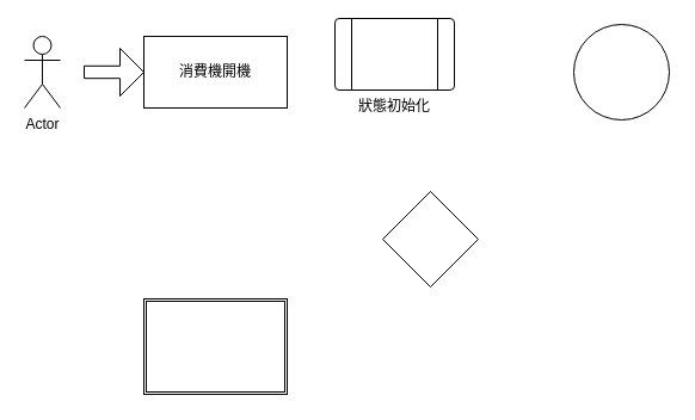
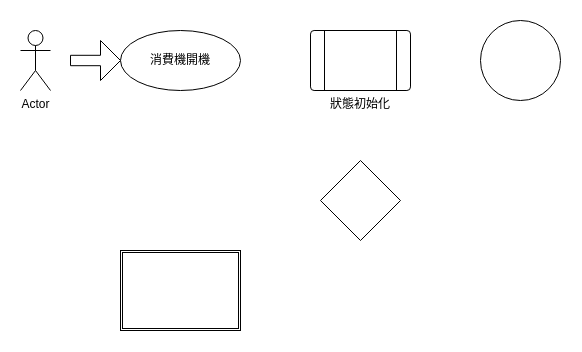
- <mxCell id="3" value="狀態初始化" style="verticalLabelPosition=bottom;verticalAlign=top;html=1;shape=process;whiteSpace=wrap;rounded=1;size=0.14;arcSize=6;" vertex="1" parent="1"><mxGeometry x="280" y="15" width="100" height="60" as="geometry" /></mxCell>
+ <mxCell id="3" value="狀態初始化" style="verticalLabelPosition=bottom;verticalAlign=top;html=1;shape=process;whiteSpace=wrap;rounded=1;size=0.14;arcSize=6;" vertex="1" parent="1"><mxGeometry x="310" y="30" width="100" height="60" as="geometry" /></mxCell>
- <mxCell id="2" value="消費機開機" style="rounded=0;whiteSpace=wrap;html=1;" vertex="1" parent="1"><mxGeometry x="120" y="30" width="120" height="60" as="geometry" /></mxCell>
+ <mxCell id="2" value="消費機開機" style="ellipse;whiteSpace=wrap;html=1;" vertex="1" parent="1"><mxGeometry x="120" y="30" width="120" height="60" as="geometry" /></mxCell>
